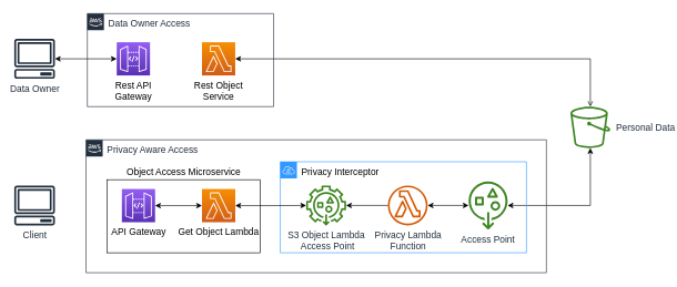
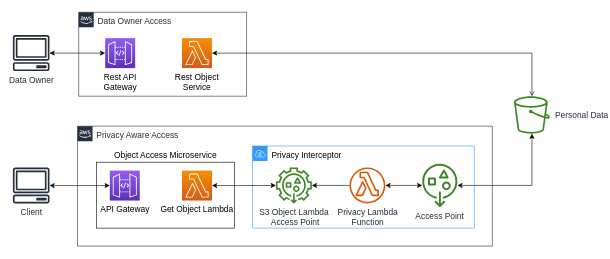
+ <mxCell id="5" value="" style="edgeStyle=orthogonalEdgeStyle;rounded=0;orthogonalLoop=1;jettySize=auto;html=1;fontSize=14;fontColor=#000000;startArrow=classic;startFill=1;" parent="1" source="6" target="13" edge="1"><mxGeometry relative="1" as="geometry" /></mxCell>
- <mxCell id="12" value="" style="edgeStyle=orthogonalEdgeStyle;rounded=0;orthogonalLoop=1;jettySize=auto;html=1;fontSize=14;fontColor=#000000;startArrow=classic;startFill=1;" parent="10" source="13" target="11" edge="1"><mxGeometry relative="1" as="geometry" /></mxCell>
